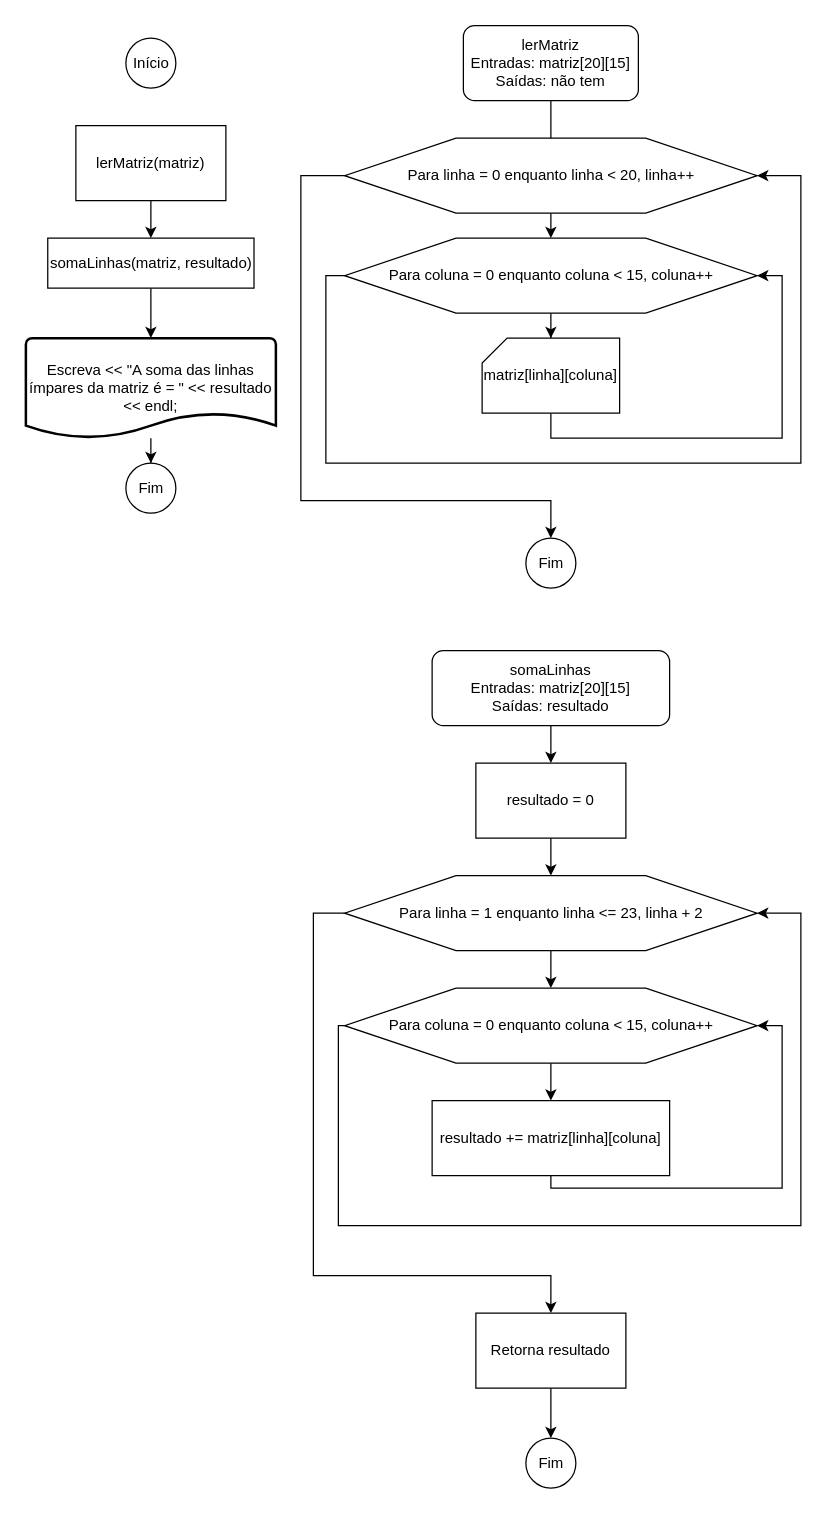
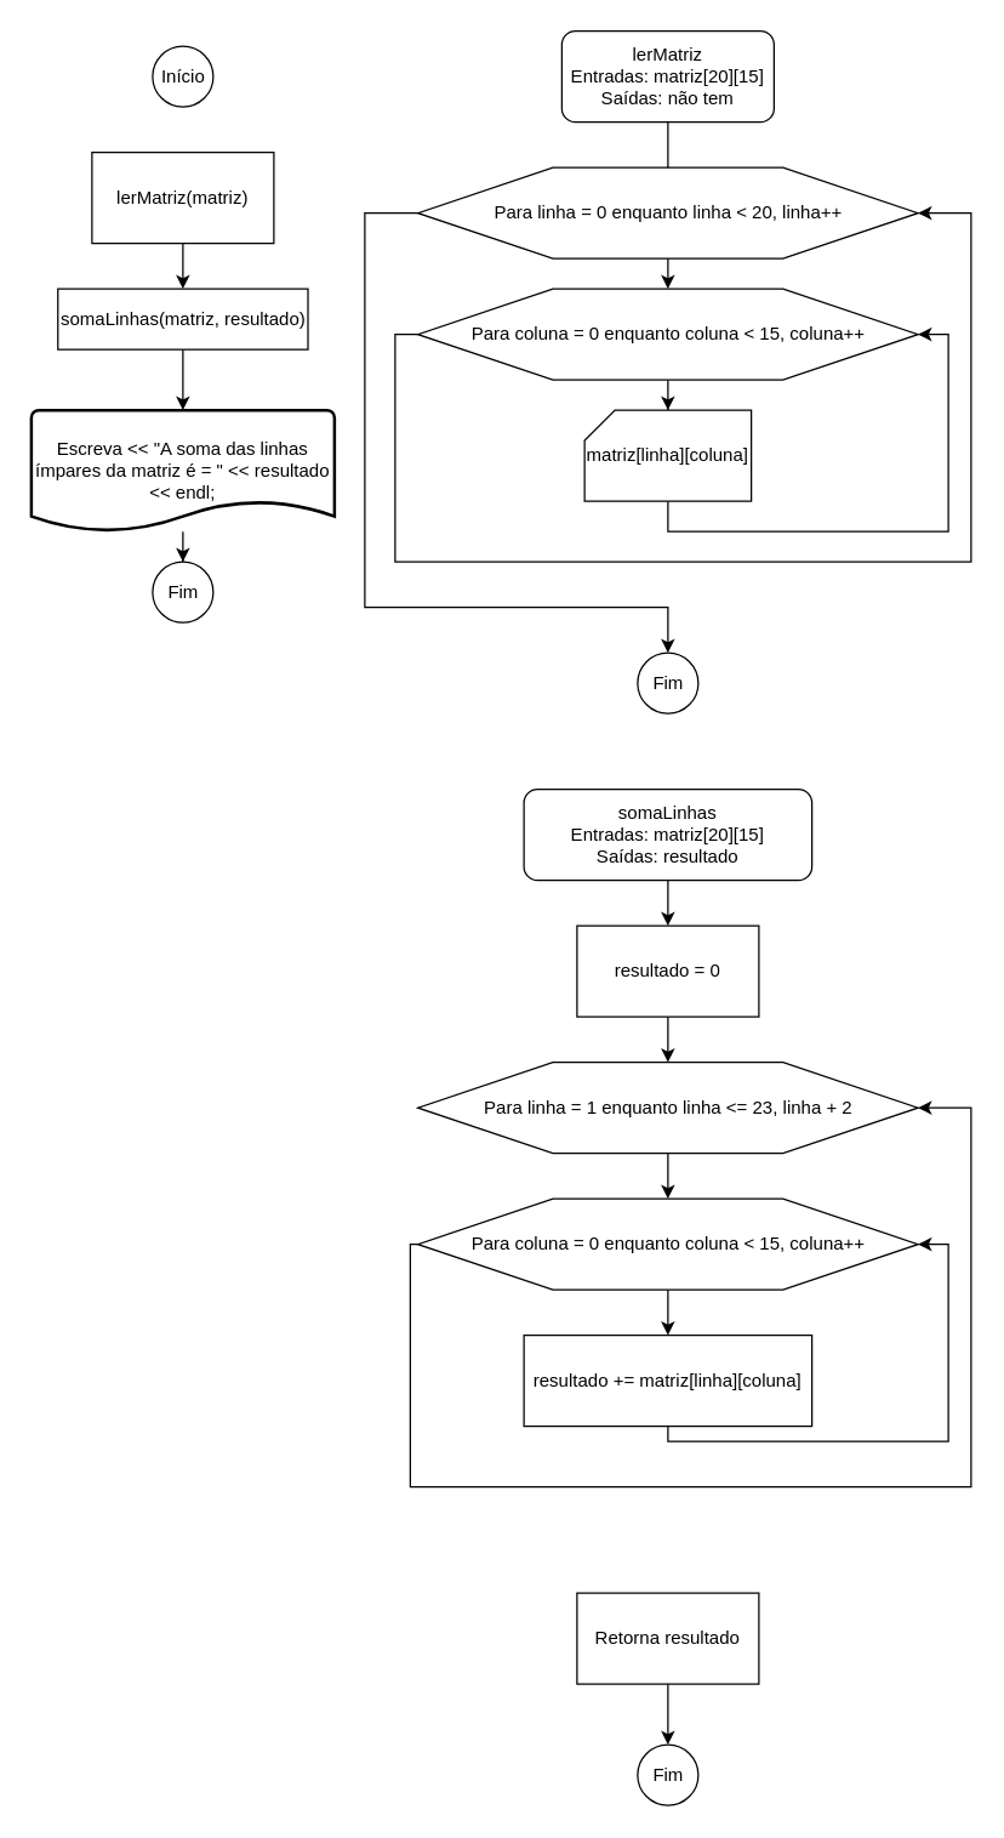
- <mxCell id="21" style="edgeStyle=orthogonalEdgeStyle;rounded=0;orthogonalLoop=1;jettySize=auto;html=1;" edge="1" parent="1" source="22" target="32"><mxGeometry relative="1" as="geometry"><Array as="points"><mxPoint x="250" y="730" /><mxPoint x="250" y="1020" /><mxPoint x="440" y="1020" /></Array></mxGeometry></mxCell>
